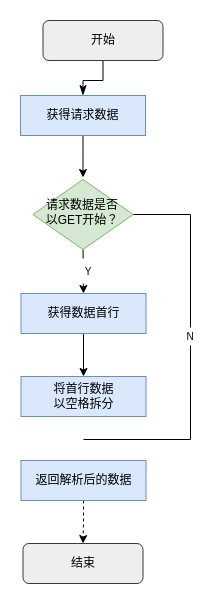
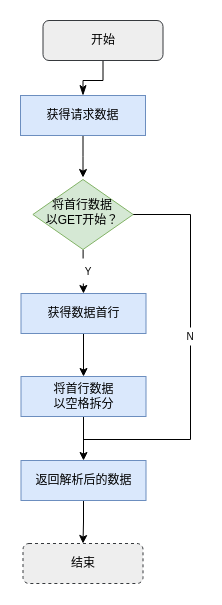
- <mxCell id="12" value="请求数据是否&lt;br&gt;以GET开始？" style="rhombus;whiteSpace=wrap;html=1;shadow=0;fontFamily=Helvetica;fontSize=12;align=center;strokeWidth=1;spacing=6;spacingTop=-4;fillColor=#d5e8d4;strokeColor=#82b366;" parent="1" vertex="1"><mxGeometry x="32.38" y="179" width="100.25" height="70" as="geometry" /></mxCell>
+ <mxCell id="12" value="将首行数据&lt;br&gt;以GET开始？" style="rhombus;whiteSpace=wrap;html=1;shadow=0;fontFamily=Helvetica;fontSize=12;align=center;strokeWidth=1;spacing=6;spacingTop=-4;fillColor=#d5e8d4;strokeColor=#82b366;" parent="1" vertex="1"><mxGeometry x="32.38" y="179" width="100.25" height="70" as="geometry" /></mxCell>
+ <mxCell id="8" value="" style="edgeStyle=orthogonalEdgeStyle;rounded=0;orthogonalLoop=1;jettySize=auto;html=1;" parent="1" source="9" target="16" edge="1"><mxGeometry relative="1" as="geometry" /></mxCell>
- <mxCell id="15" value="" style="edgeStyle=orthogonalEdgeStyle;rounded=0;orthogonalLoop=1;jettySize=auto;html=1;dashed=1;" parent="1" source="16" target="14" edge="1"><mxGeometry relative="1" as="geometry" /></mxCell>
+ <mxCell id="15" value="" style="edgeStyle=orthogonalEdgeStyle;rounded=0;orthogonalLoop=1;jettySize=auto;html=1;" parent="1" source="16" target="14" edge="1"><mxGeometry relative="1" as="geometry" /></mxCell>
- <mxCell id="14" value="结束" style="rounded=1;whiteSpace=wrap;html=1;fontSize=12;glass=0;strokeWidth=1;shadow=0;fillColor=#eeeeee;strokeColor=#36393d;" parent="1" vertex="1"><mxGeometry x="22.5" y="543" width="120" height="40" as="geometry" /></mxCell>
+ <mxCell id="14" value="结束" style="rounded=1;whiteSpace=wrap;html=1;fontSize=12;glass=0;strokeWidth=1;shadow=0;fillColor=#eeeeee;strokeColor=#36393d;dashed=1;" parent="1" vertex="1"><mxGeometry x="22.5" y="543" width="120" height="40" as="geometry" /></mxCell>
